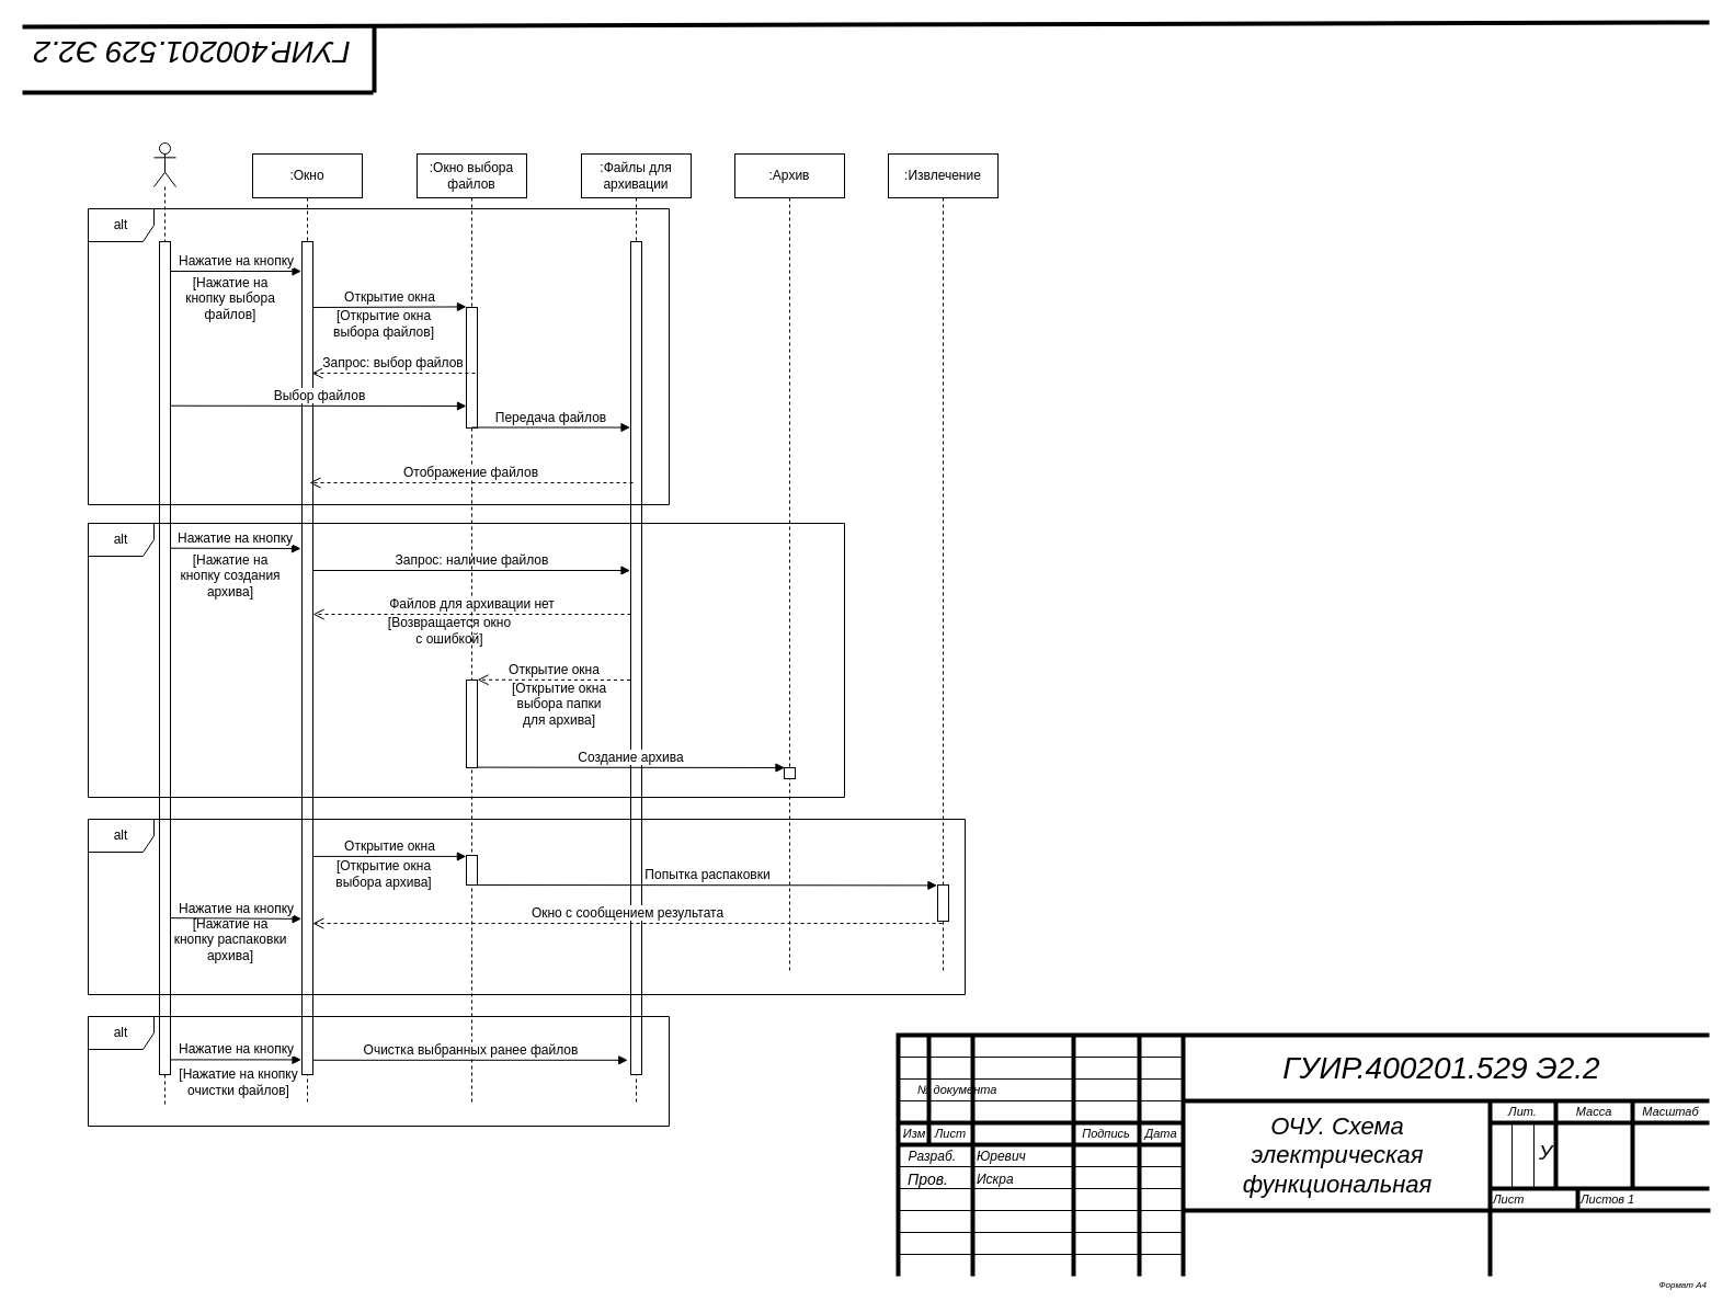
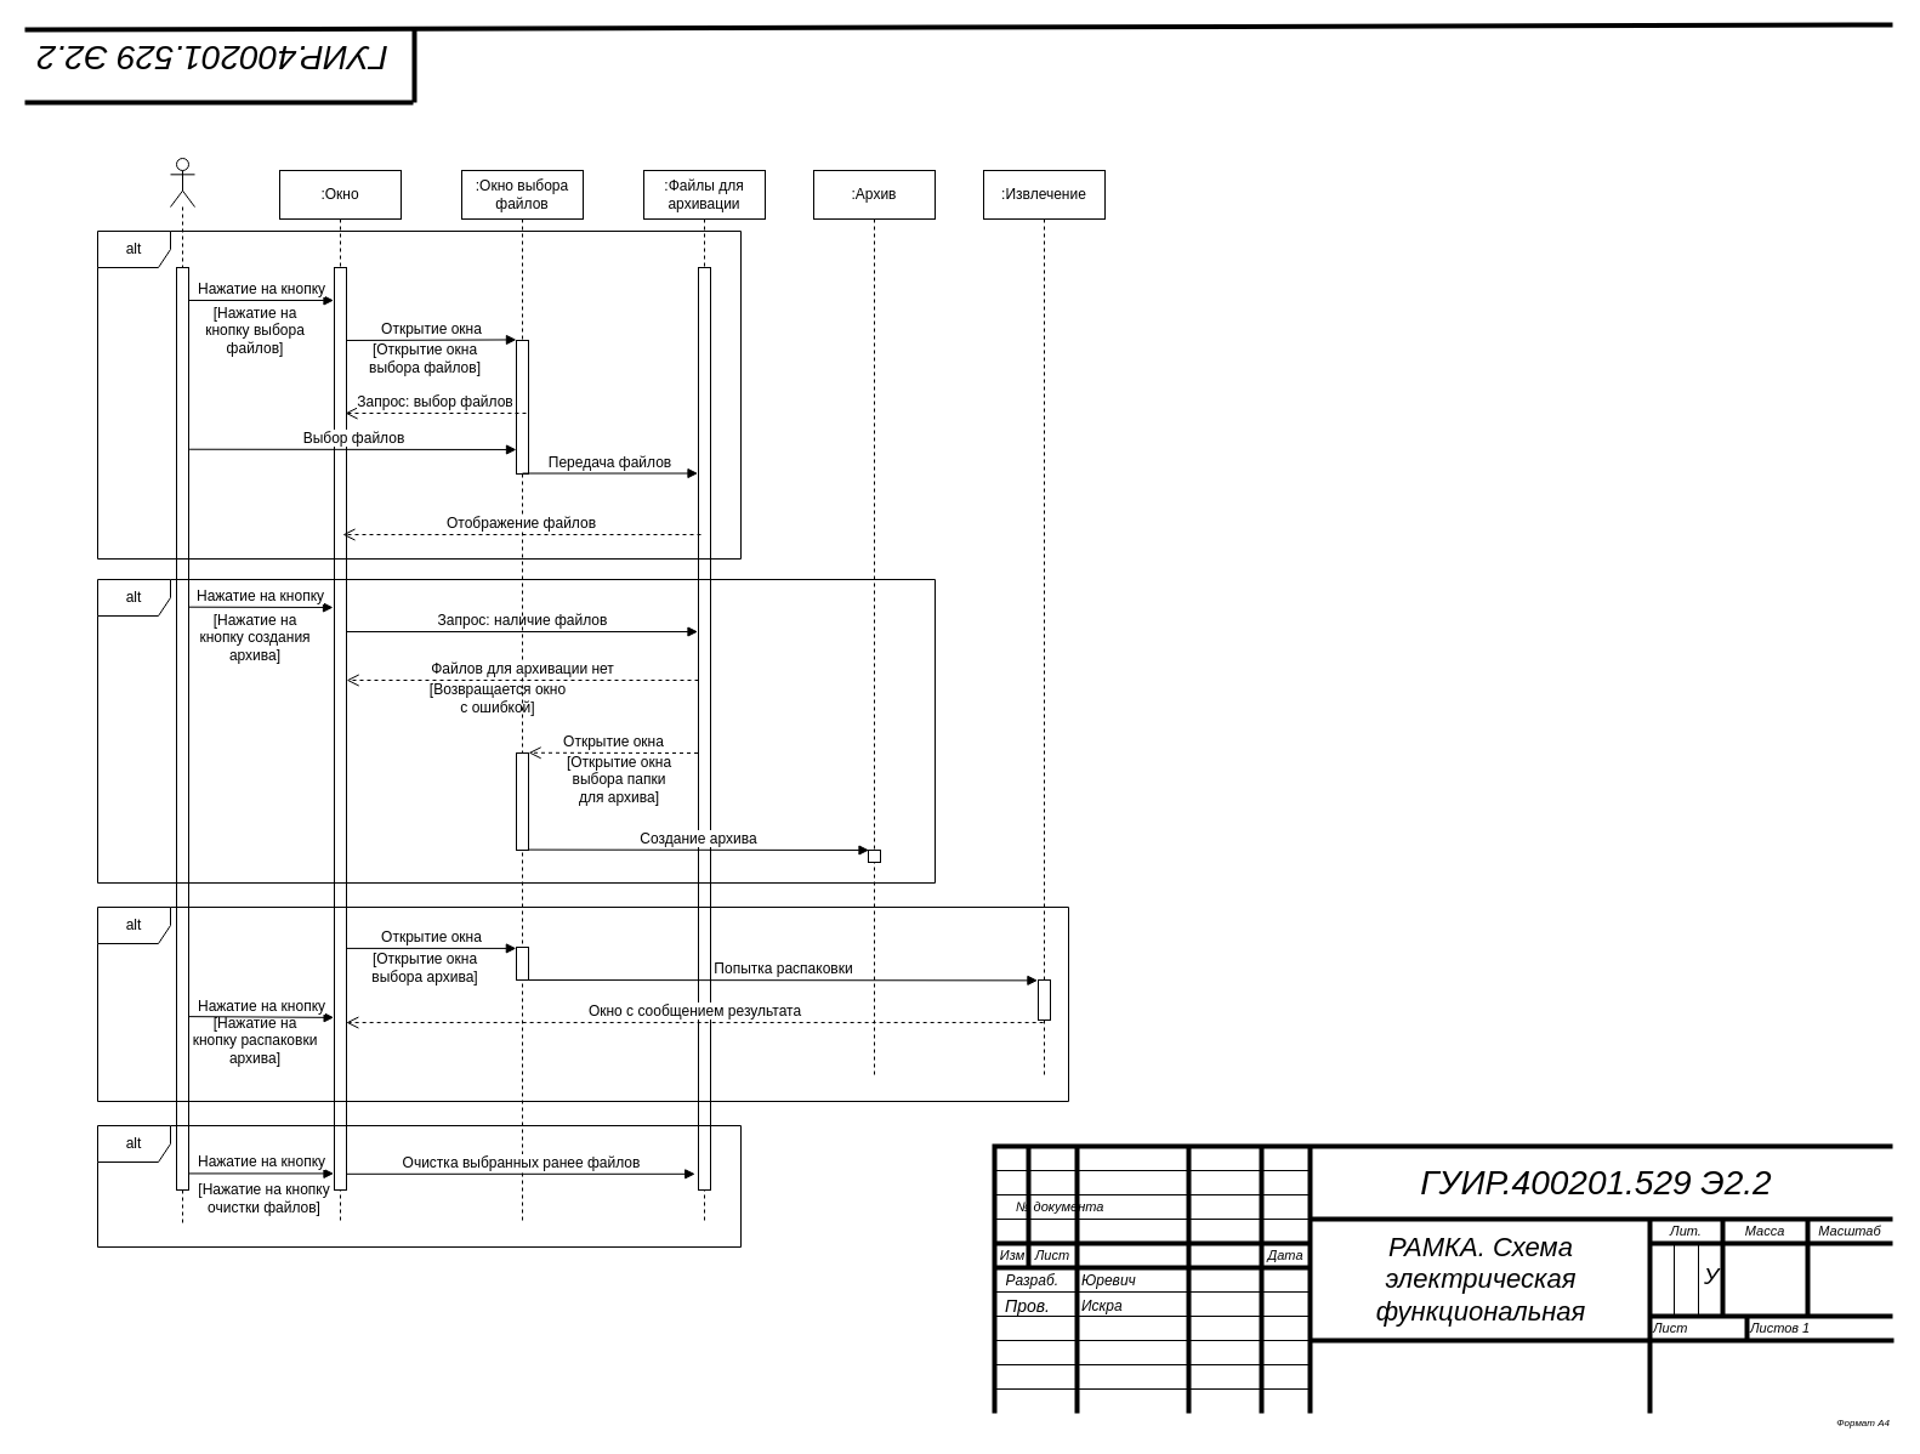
- <mxCell id="74" value="&lt;font style=&quot;font-size:11px;font-family:Arial;color:#000000;direction:ltr;letter-spacing:0px;line-height:120%;opacity:1&quot;&gt;&lt;i&gt;Подпись&lt;br/&gt;&lt;/i&gt;&lt;/font&gt;" style="verticalAlign=middle;align=center;vsdxID=169;fillColor=none;gradientColor=none;shape=stencil(nZBLDoAgDERP0z3SIyjew0SURgSD+Lu9kMZoXLhwN9O+tukAlrNpJg1SzDH4QW/URgNYgZTkjA4UkwJUgGXng+6DX1zLfmoymdXo17xh5zmRJ6Q42BWCfc2oJfdAr+Yv+AP9Cb7OJ3H/2JG1HNGz/84klThPVCc=);strokeColor=none;strokeWidth=4;spacingTop=-1;spacingBottom=-1;spacingLeft=-1;spacingRight=-1;labelBackgroundColor=none;rounded=0;html=1;whiteSpace=wrap;" parent="41" vertex="1"><mxGeometry x="981" y="1026" width="56" height="16" as="geometry" /></mxCell>
- <mxCell id="85" value="&lt;p style=&quot;align:center;margin-left:0;margin-right:0;margin-top:0px;margin-bottom:0px;text-indent:0;valign:middle;direction:ltr;&quot;&gt;&lt;font style=&quot;font-size:22px;font-family:Arial;color:#000000;direction:ltr;letter-spacing:0px;line-height:120%;opacity:1&quot;&gt;&lt;i&gt;ОЧУ. Схема электрическая функциональная&lt;/i&gt;&lt;/font&gt;&lt;font style=&quot;font-size:22px;font-family:Arial;color:#000000;direction:ltr;letter-spacing:0px;line-height:120%;opacity:1&quot;&gt;&lt;i&gt;&lt;br/&gt;&lt;/i&gt;&lt;/font&gt;&lt;/p&gt;" style="verticalAlign=middle;align=center;vsdxID=181;fillColor=none;gradientColor=none;shape=stencil(nZBLDoAgDERP0z3SIyjew0SURgSD+Lu9kMZoXLhwN9O+tukAlrNpJg1SzDH4QW/URgNYgZTkjA4UkwJUgGXng+6DX1zLfmoymdXo17xh5zmRJ6Q42BWCfc2oJfdAr+Yv+AP9Cb7OJ3H/2JG1HNGz/84klThPVCc=);strokeColor=none;spacingTop=-1;spacingBottom=-1;spacingLeft=-1;spacingRight=-1;labelBackgroundColor=none;rounded=0;html=1;whiteSpace=wrap;" parent="41" vertex="1"><mxGeometry x="1080" y="1004" width="280" height="100" as="geometry" /></mxCell>
+ <mxCell id="85" value="&lt;p style=&quot;align:center;margin-left:0;margin-right:0;margin-top:0px;margin-bottom:0px;text-indent:0;valign:middle;direction:ltr;&quot;&gt;&lt;font style=&quot;font-size:22px;font-family:Arial;color:#000000;direction:ltr;letter-spacing:0px;line-height:120%;opacity:1&quot;&gt;&lt;i&gt;РАМКА. Схема электрическая функциональная&lt;/i&gt;&lt;/font&gt;&lt;font style=&quot;font-size:22px;font-family:Arial;color:#000000;direction:ltr;letter-spacing:0px;line-height:120%;opacity:1&quot;&gt;&lt;i&gt;&lt;br/&gt;&lt;/i&gt;&lt;/font&gt;&lt;/p&gt;" style="verticalAlign=middle;align=center;vsdxID=181;fillColor=none;gradientColor=none;shape=stencil(nZBLDoAgDERP0z3SIyjew0SURgSD+Lu9kMZoXLhwN9O+tukAlrNpJg1SzDH4QW/URgNYgZTkjA4UkwJUgGXng+6DX1zLfmoymdXo17xh5zmRJ6Q42BWCfc2oJfdAr+Yv+AP9Cb7OJ3H/2JG1HNGz/84klThPVCc=);strokeColor=none;spacingTop=-1;spacingBottom=-1;spacingLeft=-1;spacingRight=-1;labelBackgroundColor=none;rounded=0;html=1;whiteSpace=wrap;" parent="41" vertex="1"><mxGeometry x="1080" y="1004" width="280" height="100" as="geometry" /></mxCell>
